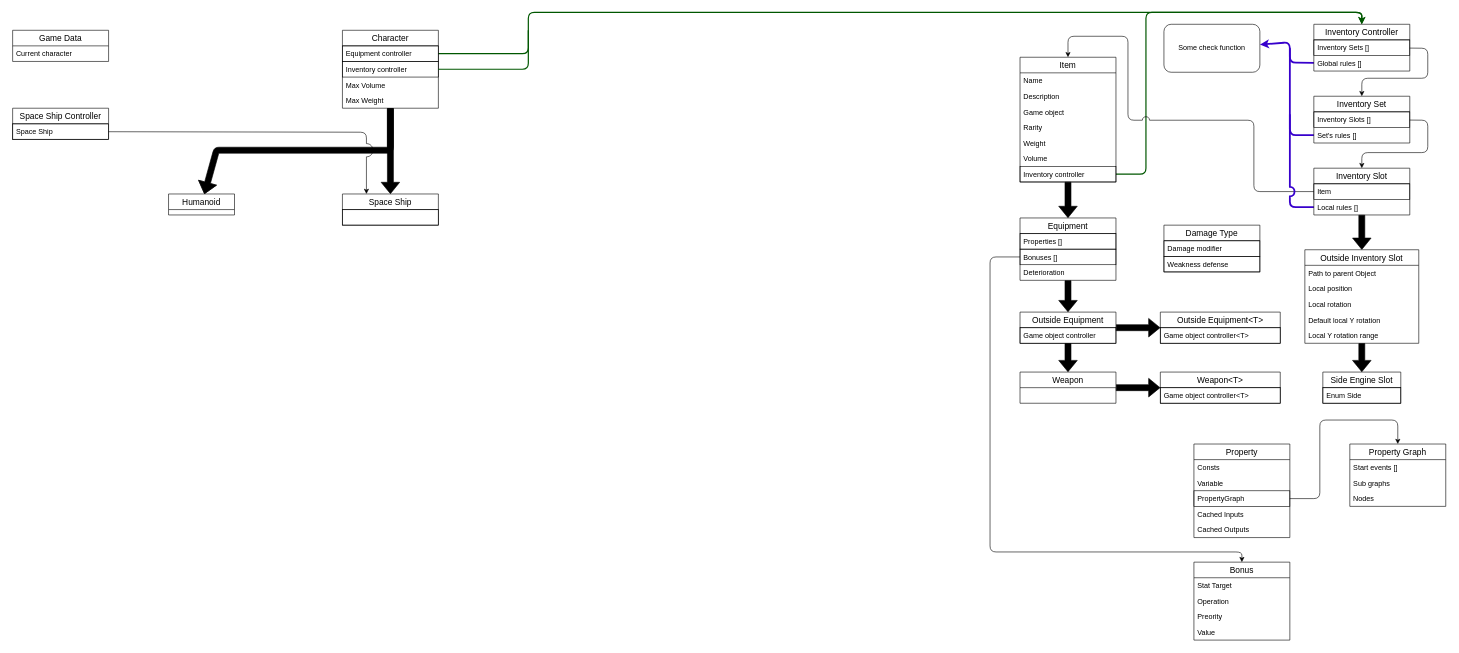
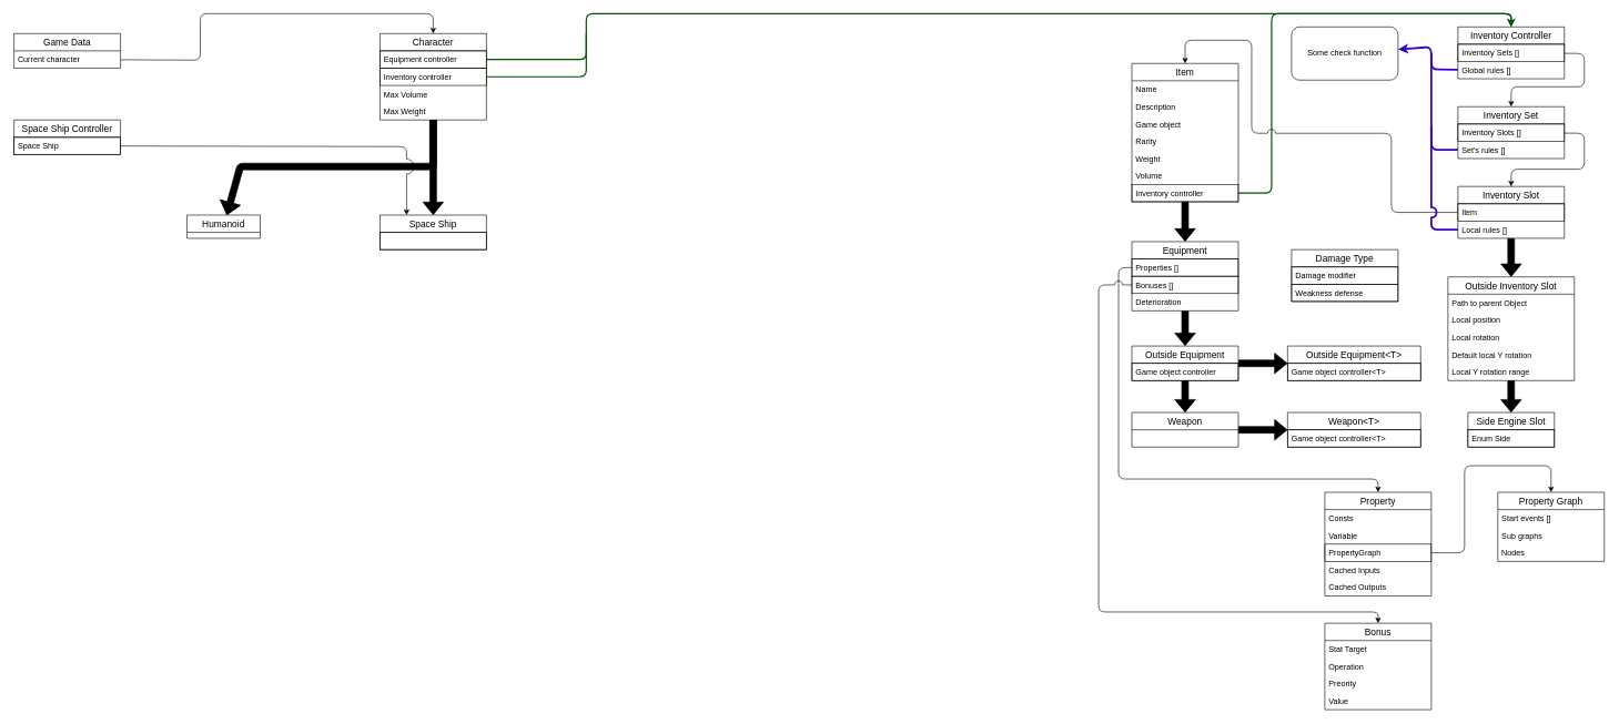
+ <mxCell id="16" value="" style="endArrow=classic;html=1;" parent="1" source="23" target="17" edge="1"><mxGeometry width="50" height="50" relative="1" as="geometry"><mxPoint x="930" y="130" as="sourcePoint" /><mxPoint x="980" y="80" as="targetPoint" /><Array as="points"><mxPoint x="300" y="90" /><mxPoint x="300" y="20" /><mxPoint x="650" y="20" /></Array></mxGeometry></mxCell>
+ <mxCell id="2" value="" style="endArrow=classic;html=1;entryX=0.5;entryY=0;entryDx=0;entryDy=0;jumpStyle=arc;jumpSize=12;" parent="1" source="68" target="42" edge="1"><mxGeometry width="50" height="50" relative="1" as="geometry"><mxPoint x="2170" y="350" as="sourcePoint" /><mxPoint x="2220" y="300" as="targetPoint" /><Array as="points"><mxPoint x="1680" y="402" /><mxPoint x="1680" y="720" /><mxPoint x="2070" y="720" /></Array></mxGeometry></mxCell>
